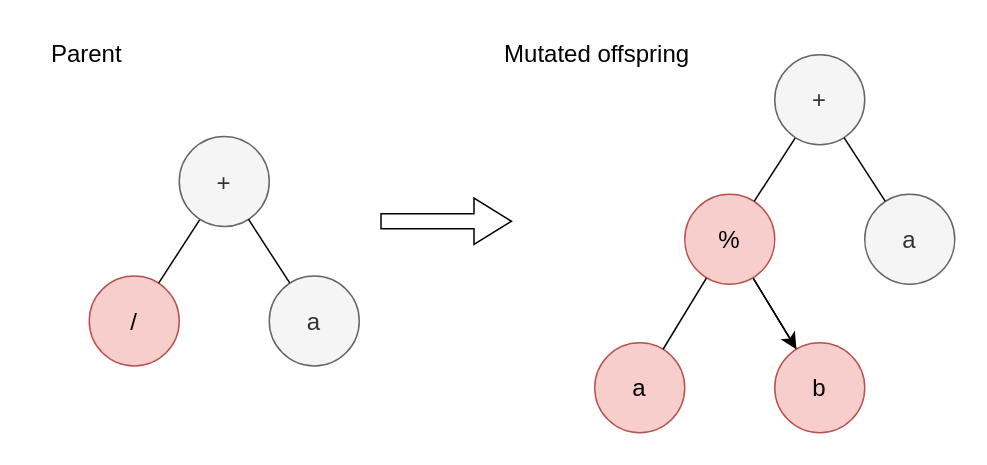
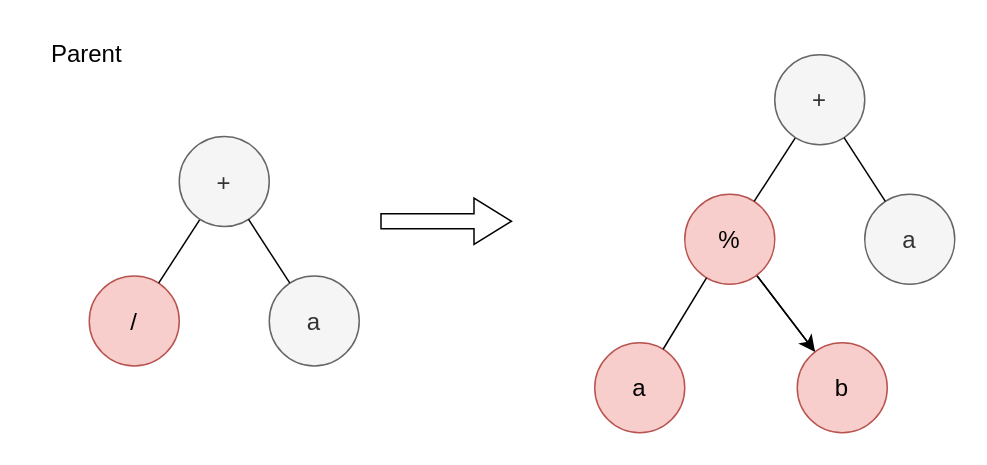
- <mxCell id="20" value="&amp;nbsp;Mutated offspring" style="text;html=1;align=center;verticalAlign=middle;whiteSpace=wrap;rounded=0;fontSize=16;" vertex="1" parent="1"><mxGeometry x="321" y="20" width="149" height="30" as="geometry" /></mxCell>
- <mxCell id="17" value="b" style="ellipse;whiteSpace=wrap;html=1;fontSize=16;fillColor=#f8cecc;strokeColor=#b85450;" vertex="1" parent="1"><mxGeometry x="516" y="228" width="60" height="60" as="geometry" /></mxCell>
+ <mxCell id="17" value="b" style="ellipse;whiteSpace=wrap;html=1;fontSize=16;fillColor=#f8cecc;strokeColor=#b85450;" vertex="1" parent="1"><mxGeometry x="531" y="228" width="60" height="60" as="geometry" /></mxCell>
